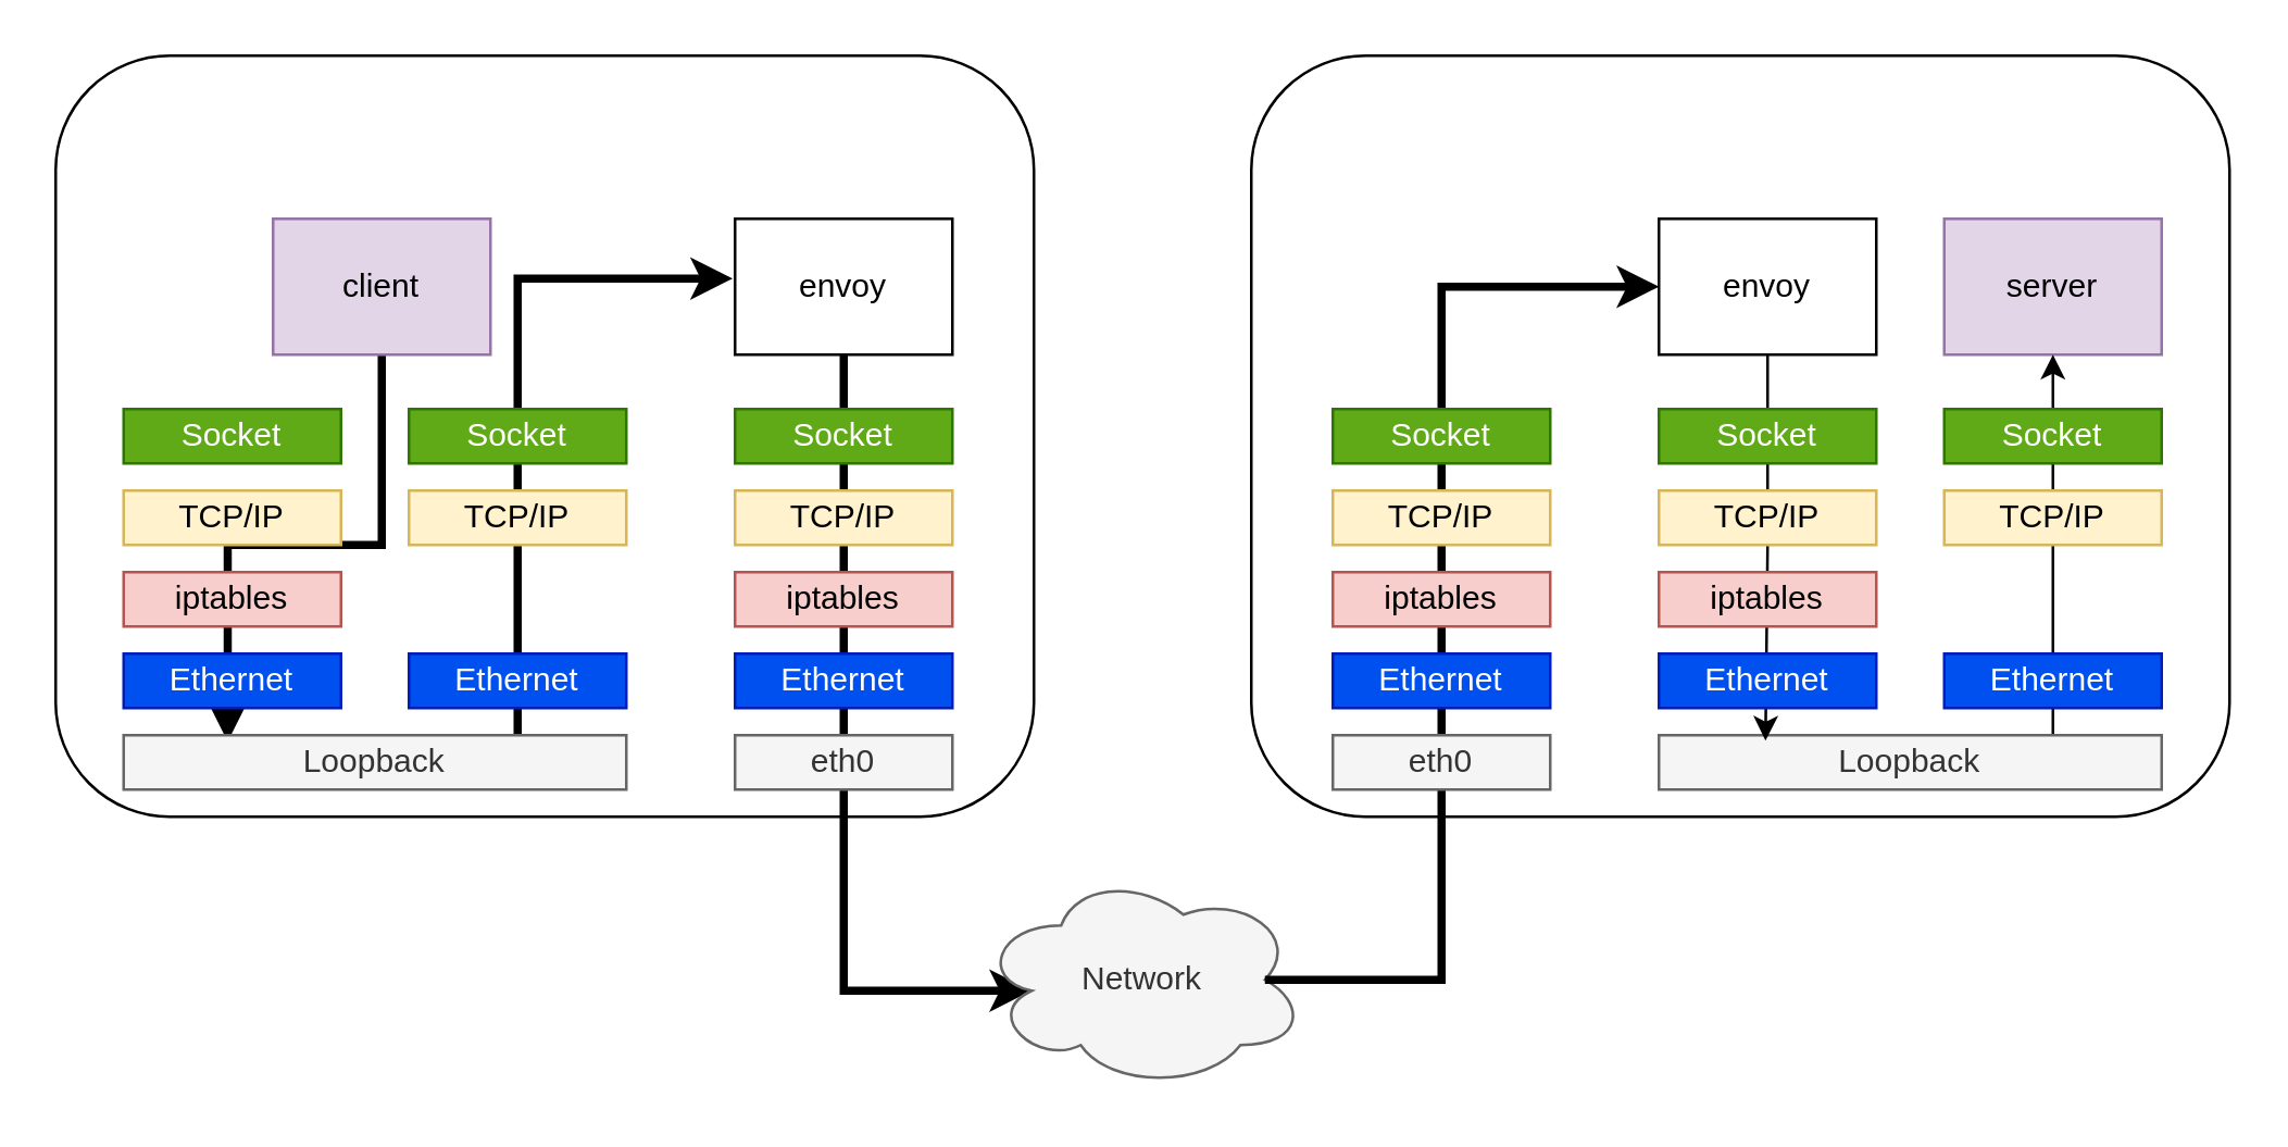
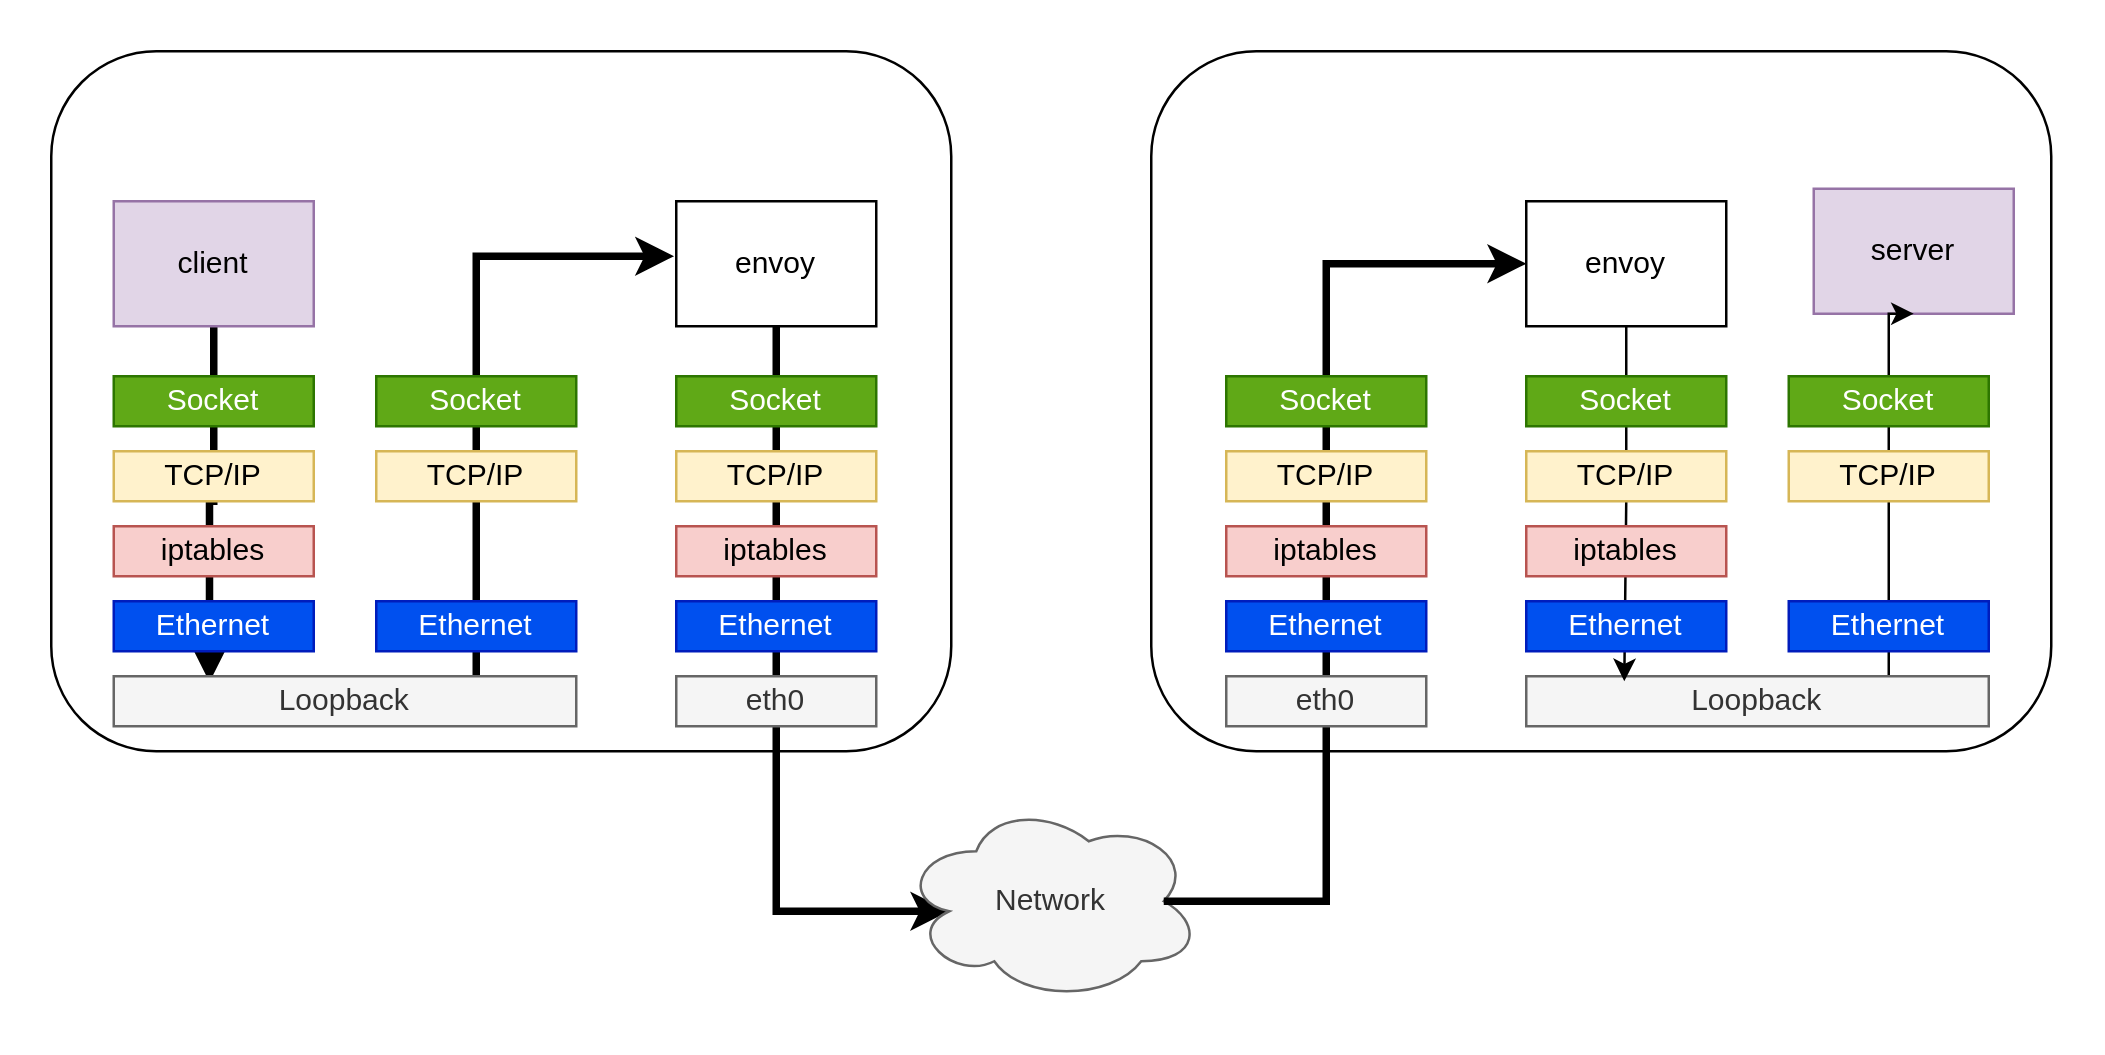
- <mxCell id="4" value="client" style="rounded=0;whiteSpace=wrap;html=1;fillColor=#e1d5e7;strokeColor=#9673a6;" vertex="1" parent="1"><mxGeometry x="100" y="80" width="80" height="50" as="geometry" /></mxCell>
+ <mxCell id="4" value="client" style="rounded=0;whiteSpace=wrap;html=1;fillColor=#e1d5e7;strokeColor=#9673a6;" vertex="1" parent="1"><mxGeometry x="45" y="80" width="80" height="50" as="geometry" /></mxCell>
- <mxCell id="22" value="server" style="rounded=0;whiteSpace=wrap;html=1;fillColor=#e1d5e7;strokeColor=#9673a6;" vertex="1" parent="1"><mxGeometry x="715" y="80" width="80" height="50" as="geometry" /></mxCell>
+ <mxCell id="22" value="server" style="rounded=0;whiteSpace=wrap;html=1;fillColor=#e1d5e7;strokeColor=#9673a6;" vertex="1" parent="1"><mxGeometry x="725" y="75" width="80" height="50" as="geometry" /></mxCell>
